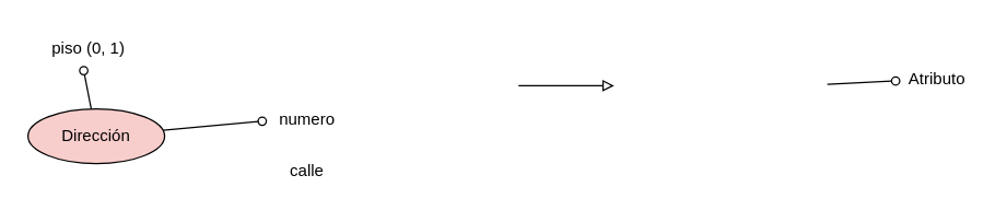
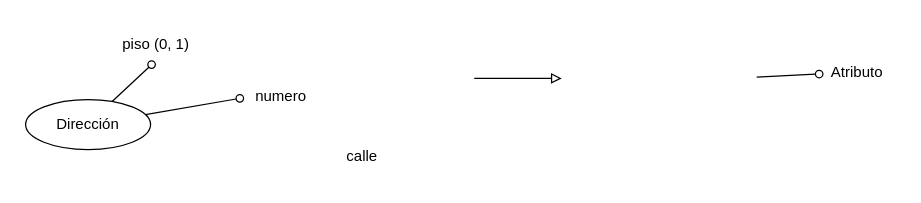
- <mxCell id="7" value="piso (0, 1)" style="text;html=1;align=center;verticalAlign=middle;resizable=0;points=[];autosize=1;strokeColor=none;fillColor=none;rounded=0;" parent="1" vertex="1"><mxGeometry x="24" y="20" width="80" height="30" as="geometry" /></mxCell>
+ <mxCell id="7" value="piso (0, 1)" style="text;html=1;align=center;verticalAlign=middle;resizable=0;points=[];autosize=1;strokeColor=none;fillColor=none;rounded=0;" parent="1" vertex="1"><mxGeometry x="84" y="20" width="80" height="30" as="geometry" /></mxCell>
- <mxCell id="8" value="numero" style="text;html=1;align=center;verticalAlign=middle;resizable=0;points=[];autosize=1;strokeColor=none;fillColor=none;rounded=0;" parent="1" vertex="1"><mxGeometry x="194" y="72" width="60" height="30" as="geometry" /></mxCell>
+ <mxCell id="8" value="numero" style="text;html=1;align=center;verticalAlign=middle;resizable=0;points=[];autosize=1;strokeColor=none;fillColor=none;rounded=0;" parent="1" vertex="1"><mxGeometry x="194" y="62" width="60" height="30" as="geometry" /></mxCell>
- <mxCell id="10" value="Dirección" style="ellipse;whiteSpace=wrap;html=1;align=center;rounded=0;fillColor=#f8cecc;" parent="1" vertex="1"><mxGeometry x="20" y="79" width="100" height="40" as="geometry" /></mxCell>
+ <mxCell id="10" value="Dirección" style="ellipse;whiteSpace=wrap;html=1;align=center;rounded=0;" parent="1" vertex="1"><mxGeometry x="20" y="79" width="100" height="40" as="geometry" /></mxCell>
- <mxCell id="9" value="calle" style="text;html=1;align=center;verticalAlign=middle;resizable=0;points=[];autosize=1;strokeColor=none;fillColor=none;rounded=0;" parent="1" vertex="1"><mxGeometry x="199" y="110" width="50" height="30" as="geometry" /></mxCell>
+ <mxCell id="9" value="calle" style="text;html=1;align=center;verticalAlign=middle;resizable=0;points=[];autosize=1;strokeColor=none;fillColor=none;rounded=0;" parent="1" vertex="1"><mxGeometry x="264" y="110" width="50" height="30" as="geometry" /></mxCell>
